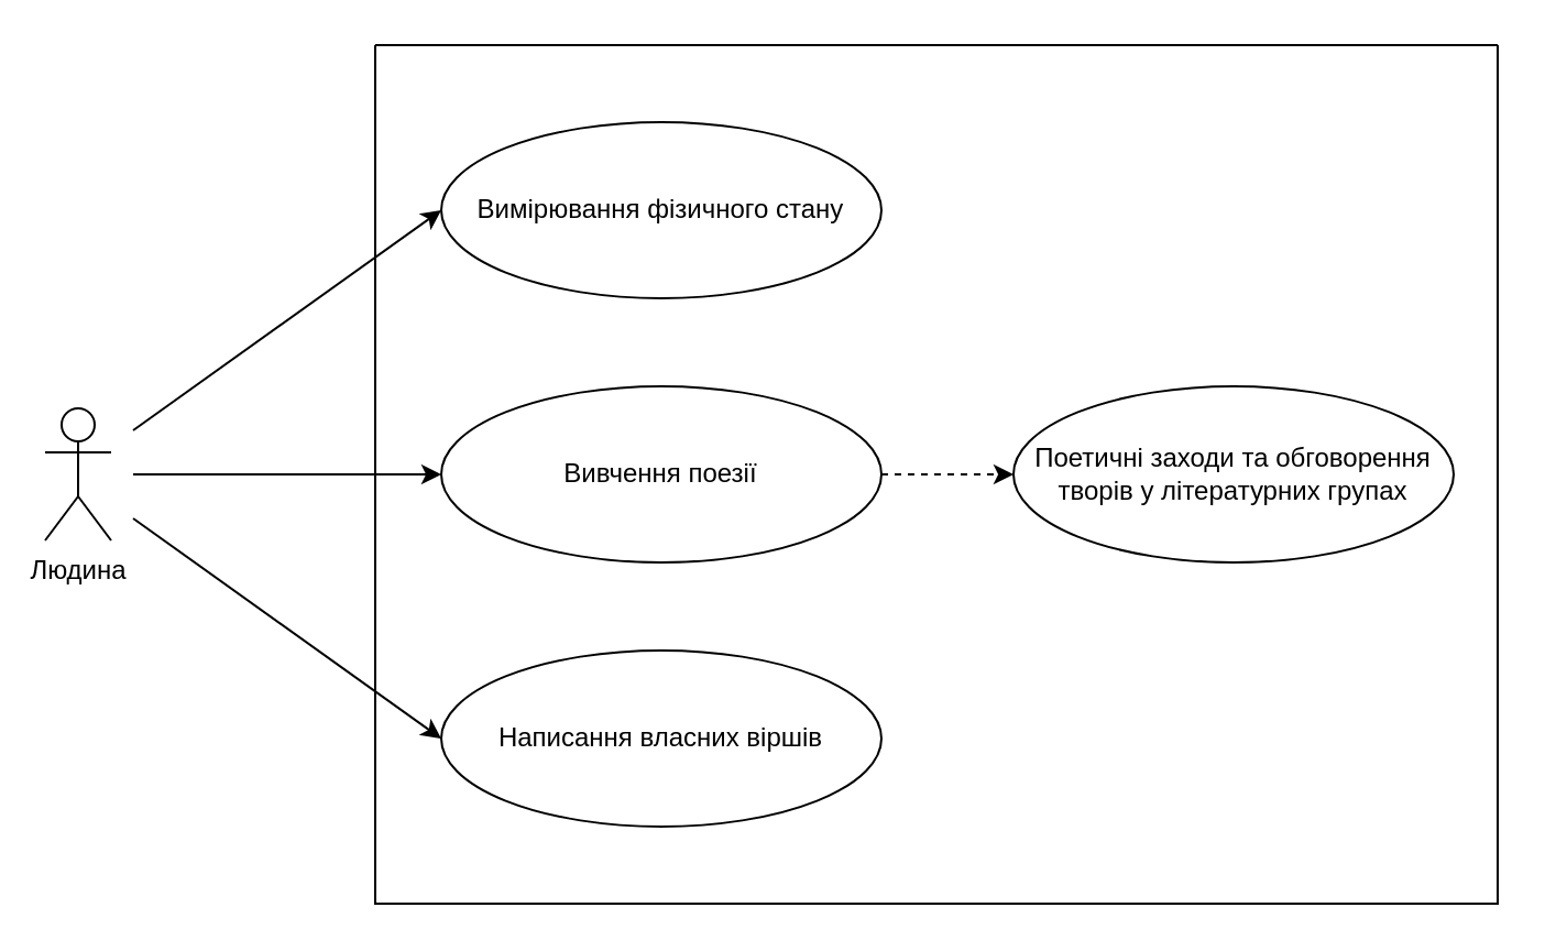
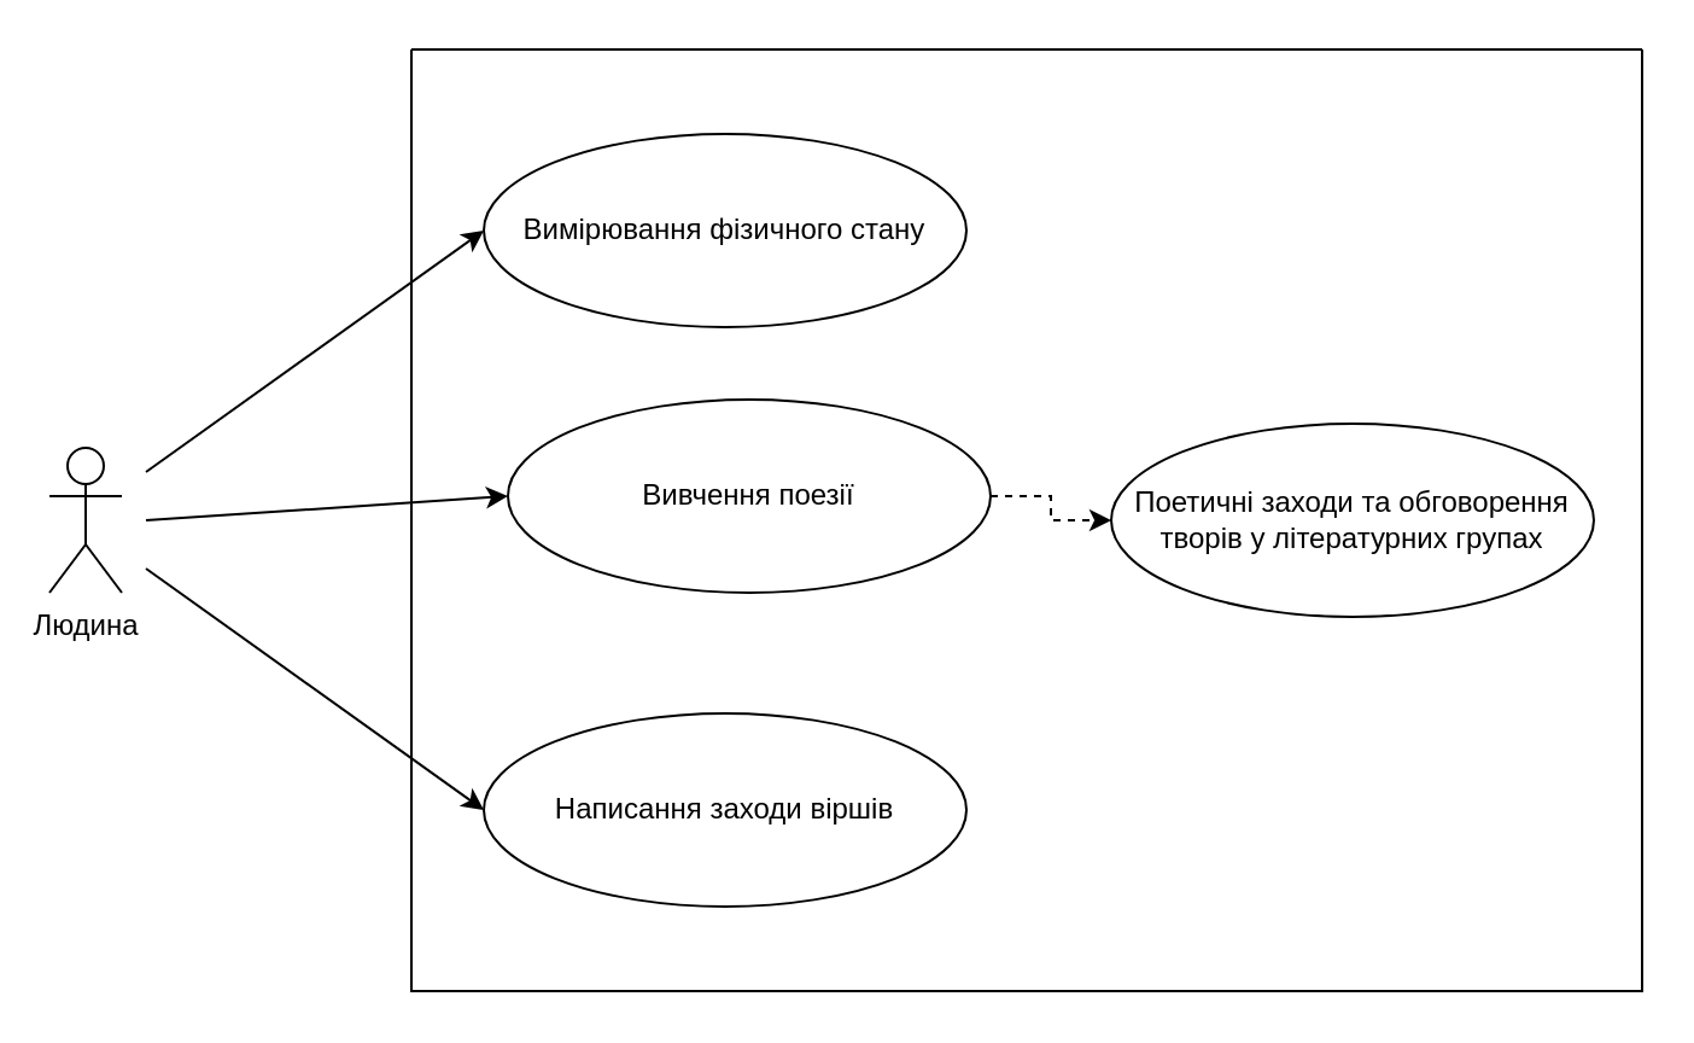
- <mxCell id="5" value="Вивчення поезії" style="ellipse;whiteSpace=wrap;html=1;" vertex="1" parent="1"><mxGeometry x="200" y="175" width="200" height="80" as="geometry" /></mxCell>
+ <mxCell id="5" value="Вивчення поезії" style="ellipse;whiteSpace=wrap;html=1;" vertex="1" parent="1"><mxGeometry x="210" y="165" width="200" height="80" as="geometry" /></mxCell>
- <mxCell id="7" value="Написання власних віршів" style="ellipse;whiteSpace=wrap;html=1;" vertex="1" parent="1"><mxGeometry x="200" y="295" width="200" height="80" as="geometry" /></mxCell>
+ <mxCell id="7" value="Написання заходи віршів" style="ellipse;whiteSpace=wrap;html=1;" vertex="1" parent="1"><mxGeometry x="200" y="295" width="200" height="80" as="geometry" /></mxCell>
